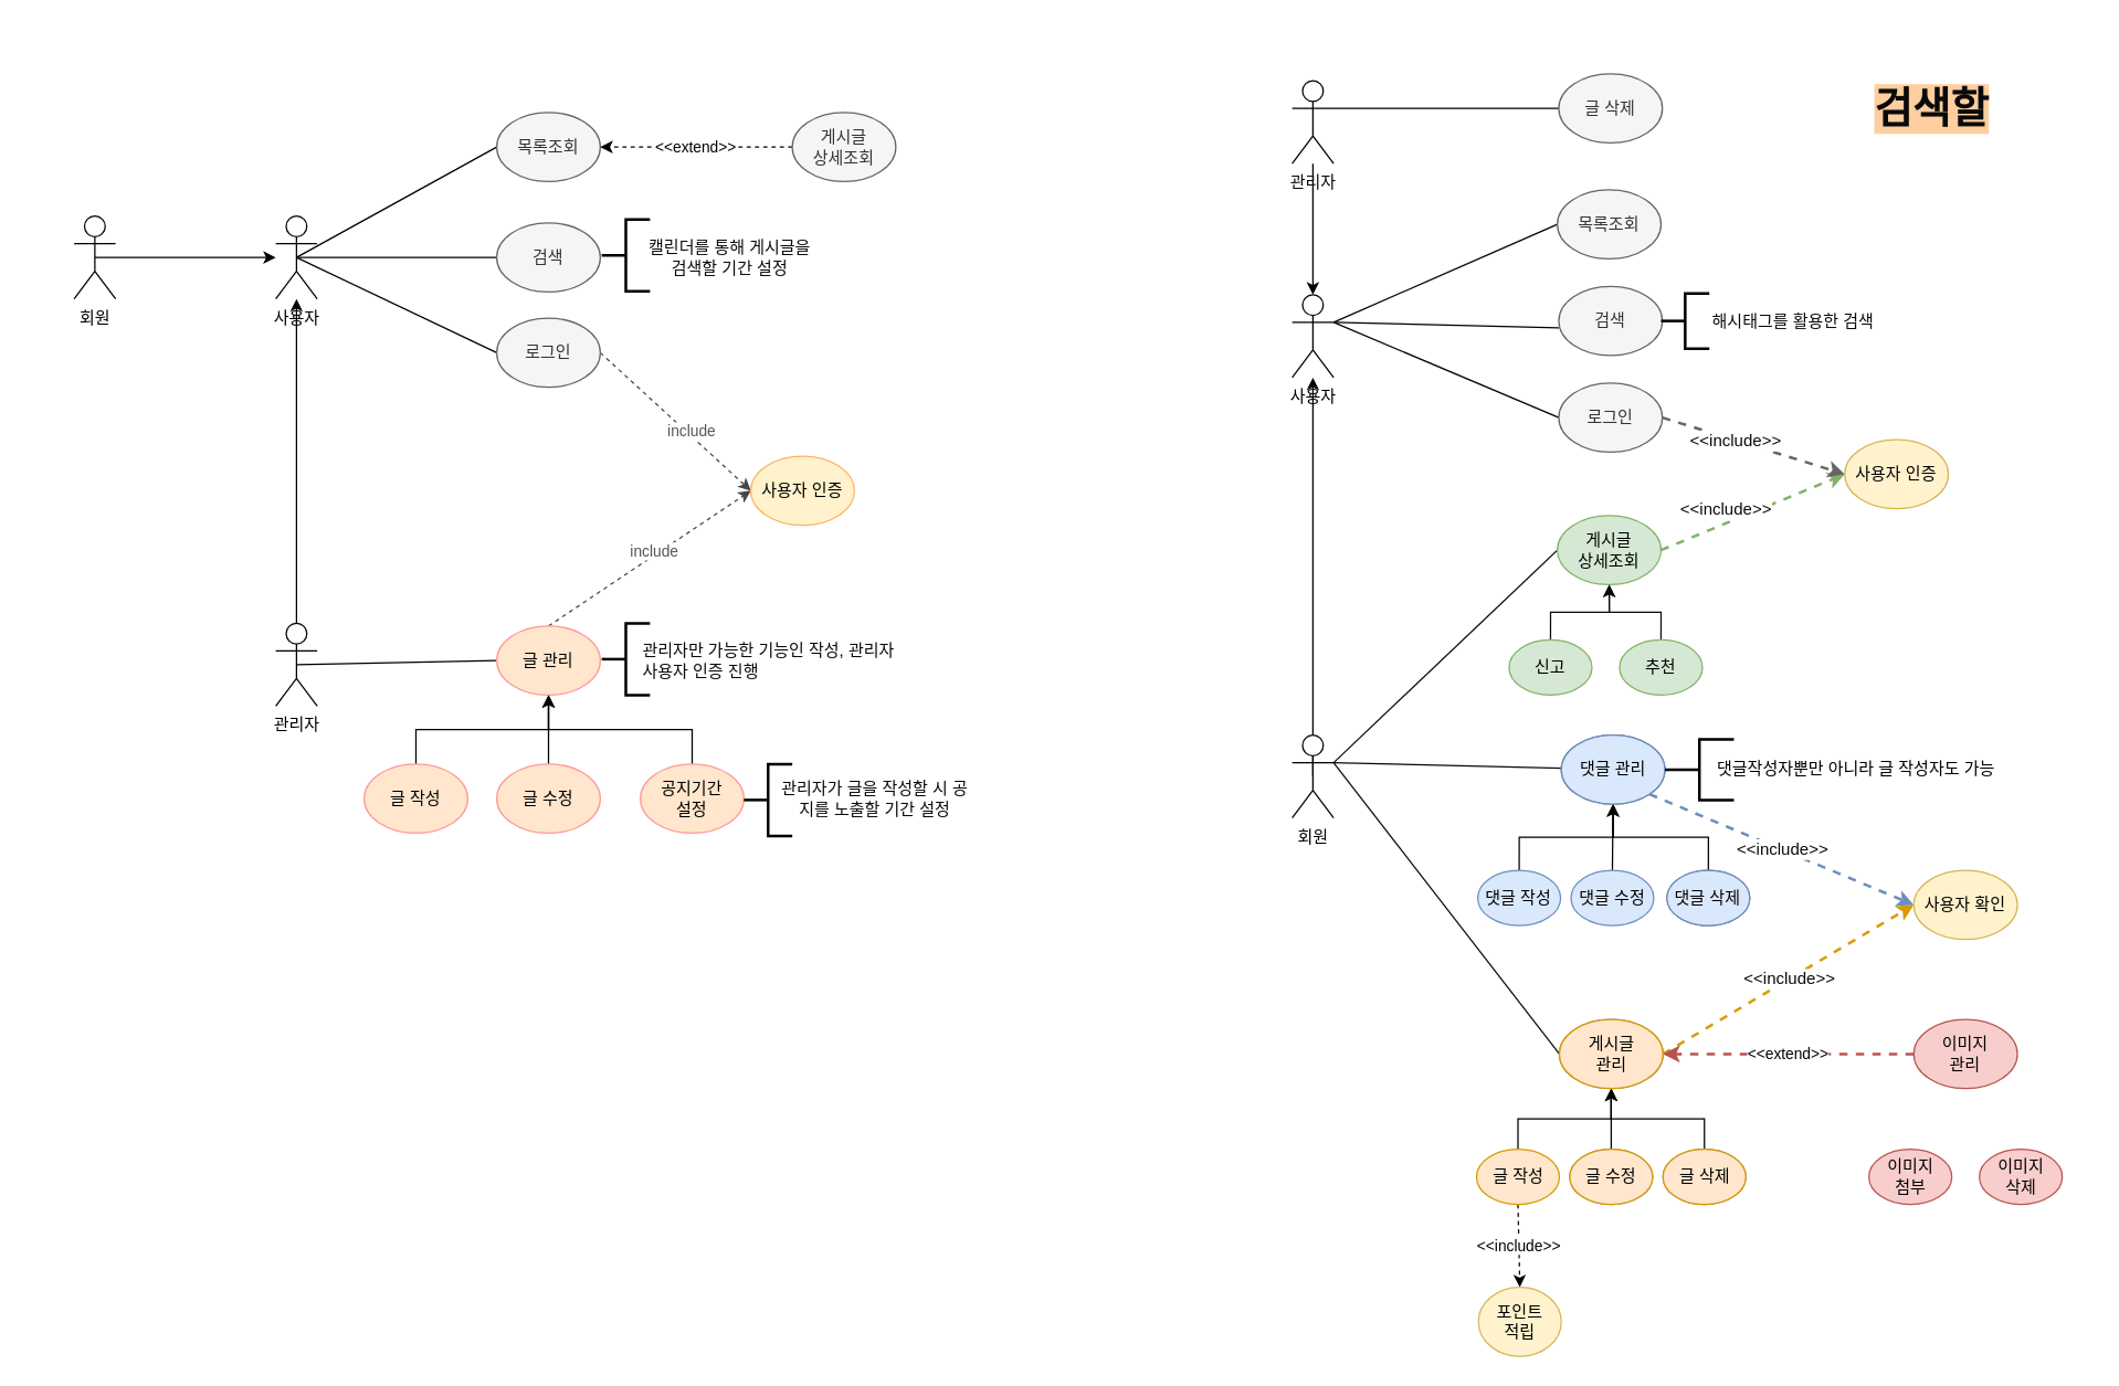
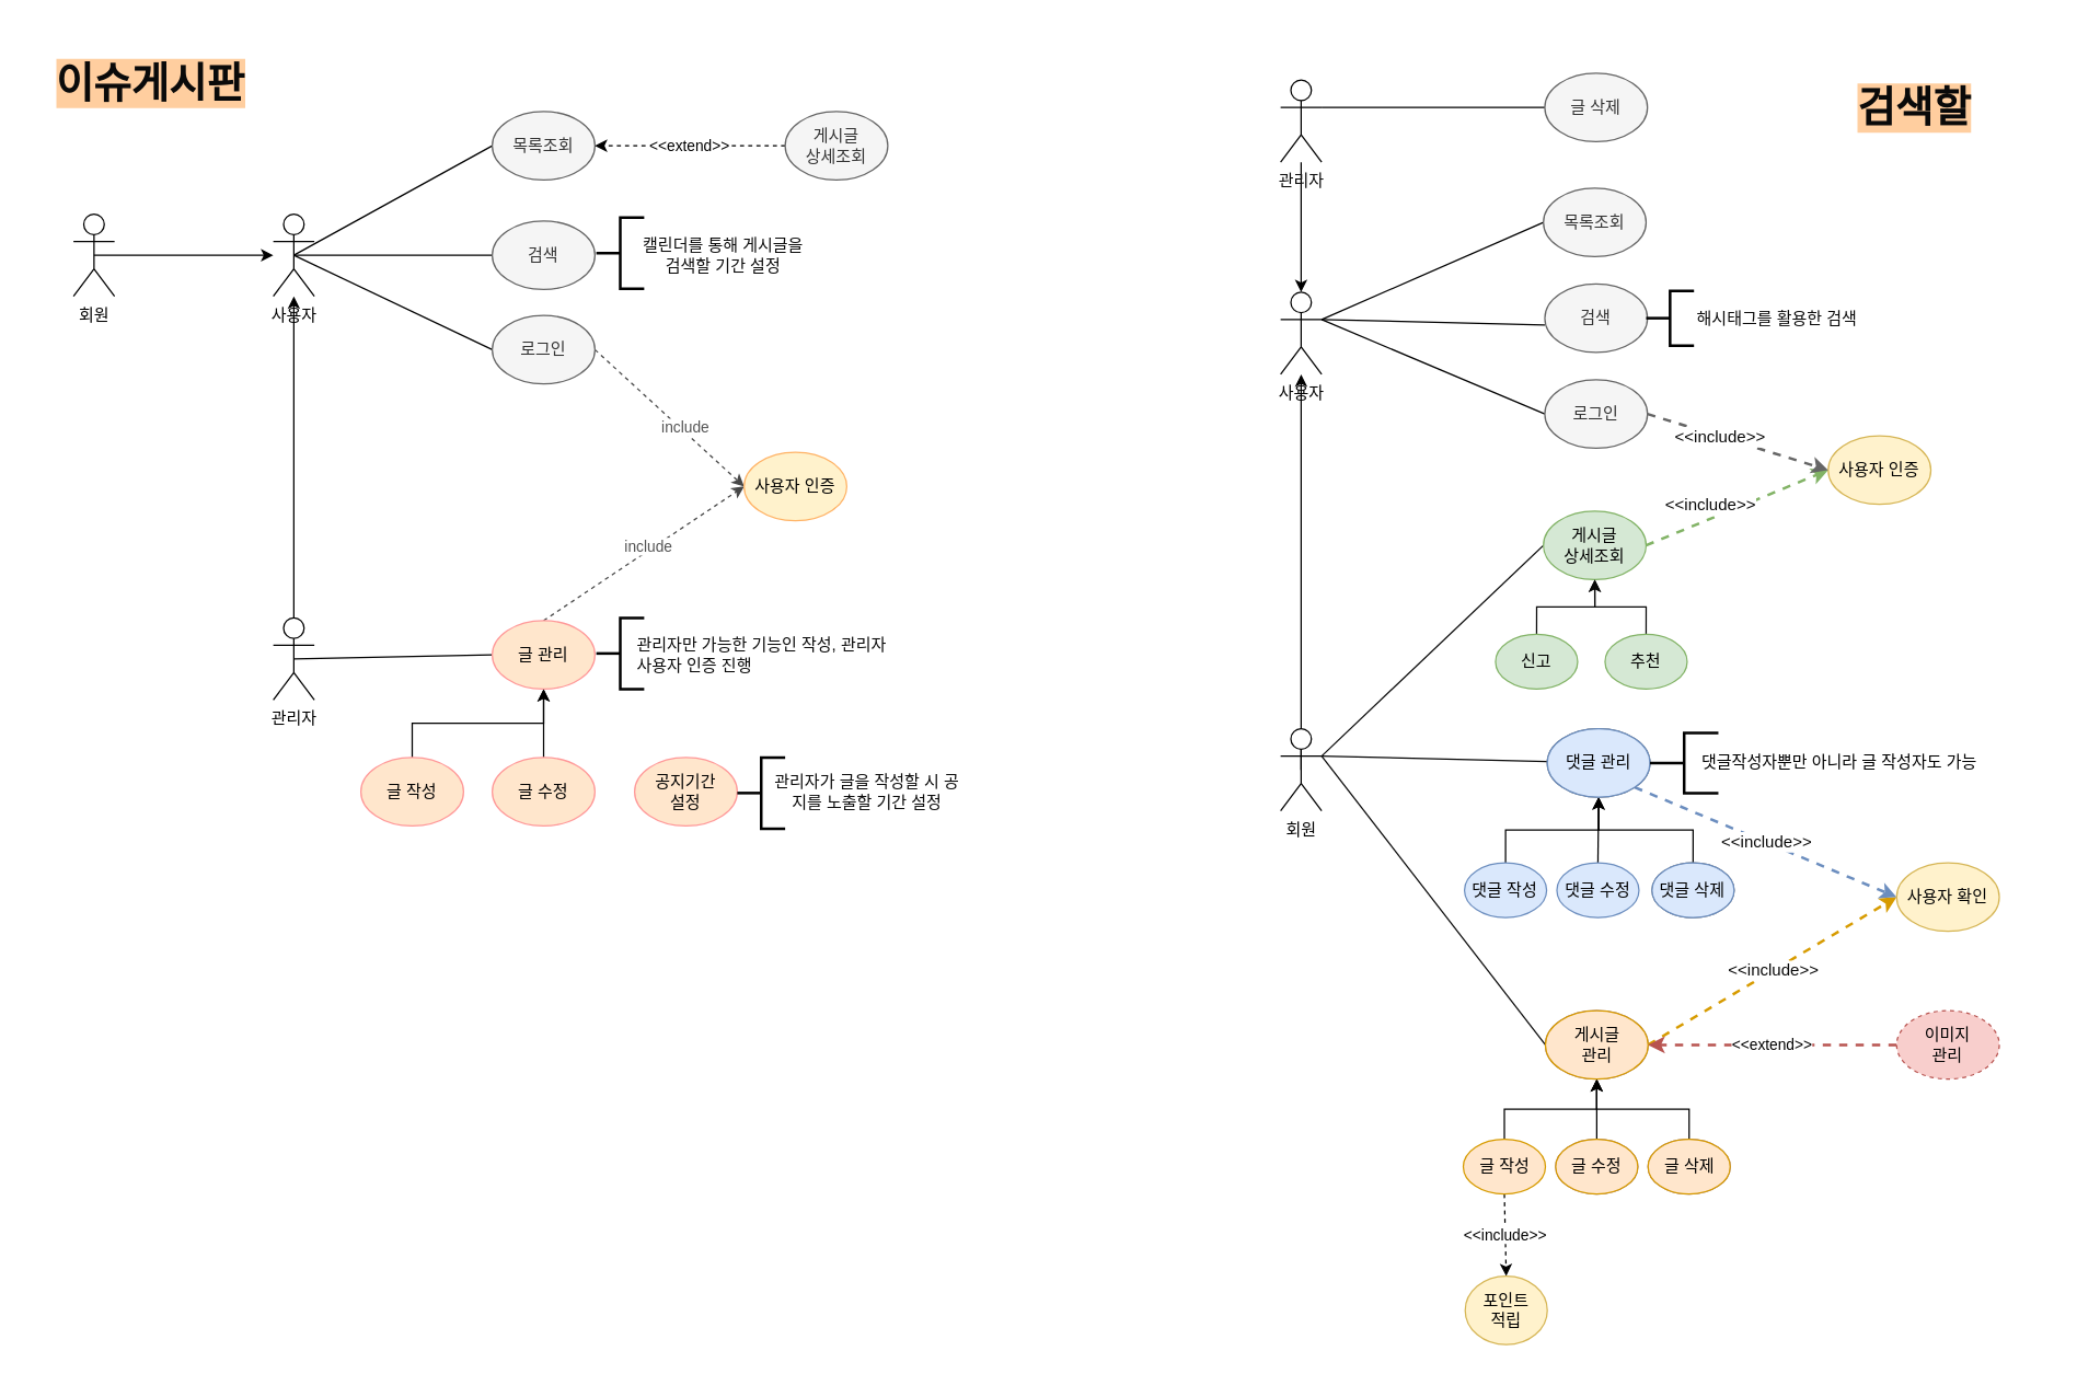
+ <mxCell id="21" value="이슈게시판" style="text;html=1;strokeColor=none;fillColor=none;align=center;verticalAlign=middle;whiteSpace=wrap;rounded=0;fontColor=#0A0A0A;fontStyle=1;fontSize=30;horizontal=1;labelBackgroundColor=#FFCE9F;" parent="1" vertex="1"><mxGeometry x="20" y="20" width="179" height="80" as="geometry" /></mxCell>
- <mxCell id="28" style="edgeStyle=orthogonalEdgeStyle;rounded=0;orthogonalLoop=1;jettySize=auto;html=1;exitX=0.5;exitY=0;exitDx=0;exitDy=0;entryX=0.5;entryY=1;entryDx=0;entryDy=0;endArrow=classic;endFill=1;" parent="1" source="29" target="25" edge="1"><mxGeometry relative="1" as="geometry" /></mxCell>
- <mxCell id="88" value="이미지&lt;br&gt;관리" style="ellipse;whiteSpace=wrap;html=1;fillColor=#f8cecc;strokeColor=#b85450;" vertex="1" parent="1"><mxGeometry x="1385.13" y="738" width="75" height="50" as="geometry" /></mxCell>
+ <mxCell id="88" value="이미지&lt;br&gt;관리" style="ellipse;whiteSpace=wrap;html=1;fillColor=#f8cecc;strokeColor=#b85450;dashed=1;" vertex="1" parent="1"><mxGeometry x="1385.13" y="738" width="75" height="50" as="geometry" /></mxCell>
- <mxCell id="74" value="이미지&lt;br&gt;첨부" style="ellipse;whiteSpace=wrap;html=1;fillColor=#f8cecc;strokeColor=#b85450;" vertex="1" parent="1"><mxGeometry x="1352.63" y="832" width="60" height="40" as="geometry" /></mxCell>
- <mxCell id="75" value="이미지&lt;br&gt;삭제" style="ellipse;whiteSpace=wrap;html=1;fillColor=#f8cecc;strokeColor=#b85450;" vertex="1" parent="1"><mxGeometry x="1432.63" y="832" width="60" height="40" as="geometry" /></mxCell>
